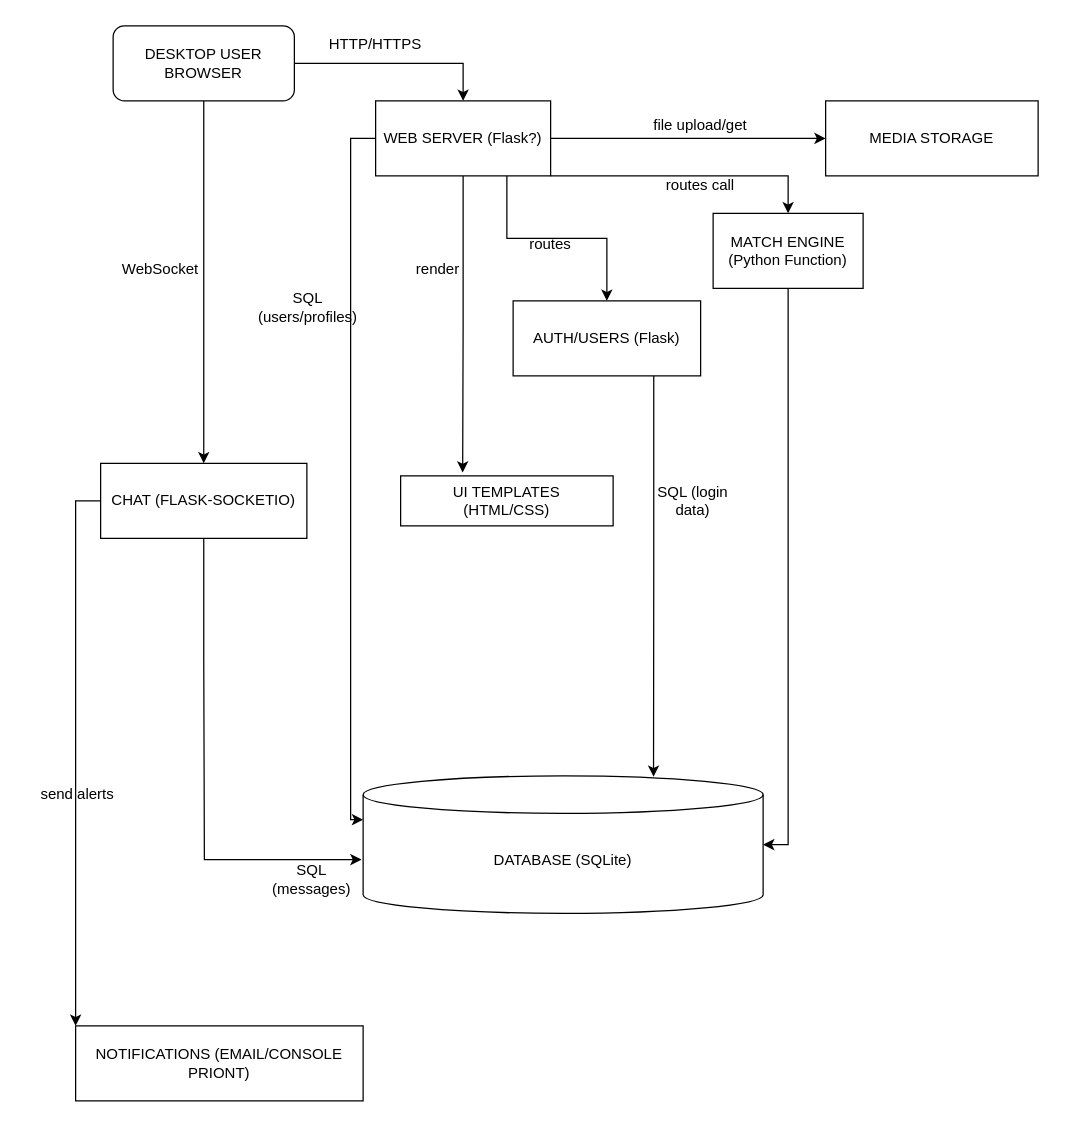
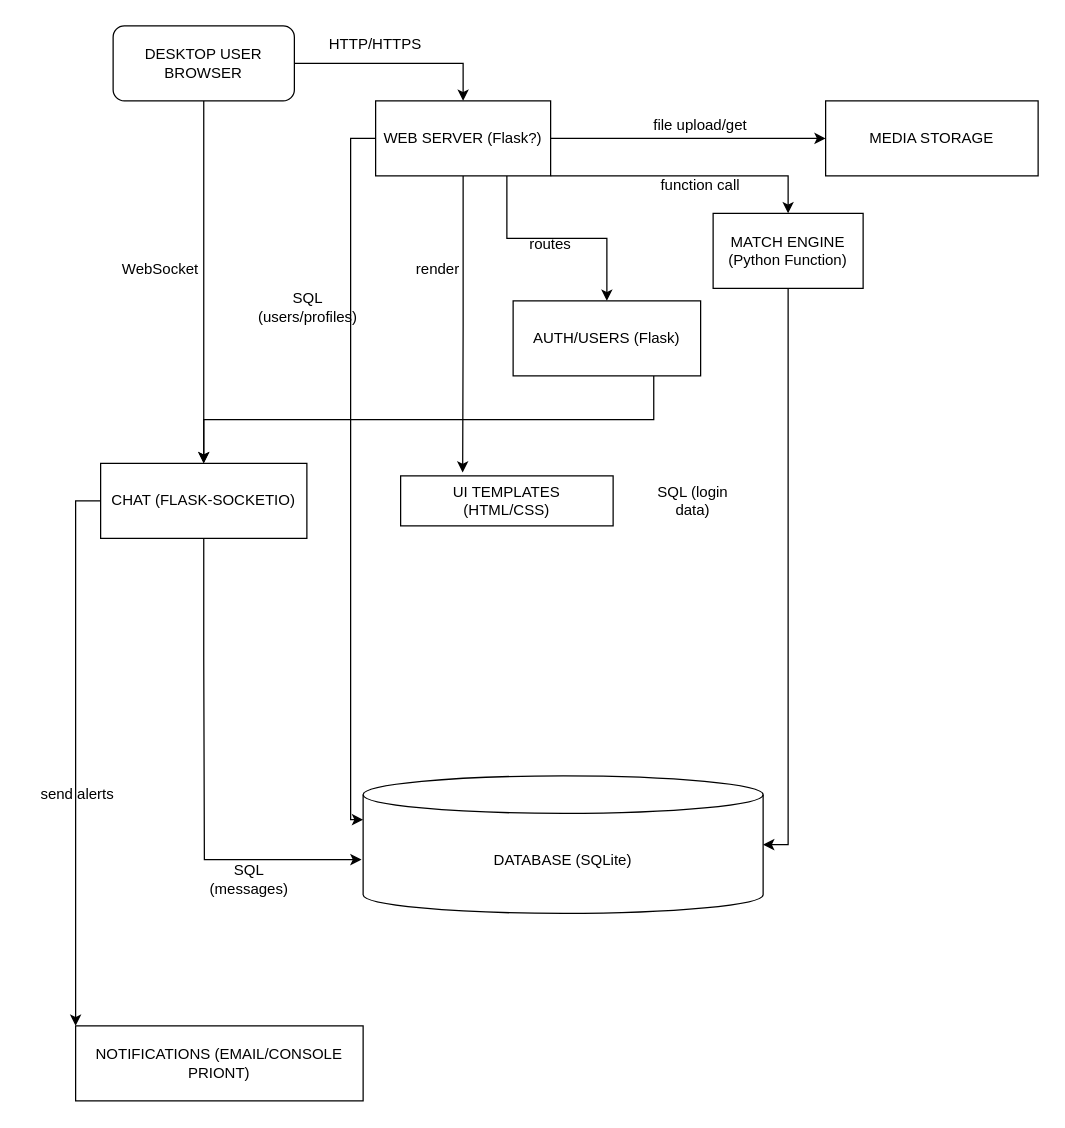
- <mxCell id="19" value="routes call" style="text;html=1;align=center;verticalAlign=middle;whiteSpace=wrap;rounded=0;" vertex="1" parent="1"><mxGeometry x="520" y="133" width="80" height="30" as="geometry" /></mxCell>
+ <mxCell id="19" value="function call" style="text;html=1;align=center;verticalAlign=middle;whiteSpace=wrap;rounded=0;" vertex="1" parent="1"><mxGeometry x="520" y="133" width="80" height="30" as="geometry" /></mxCell>
- <mxCell id="27" style="edgeStyle=orthogonalEdgeStyle;rounded=0;orthogonalLoop=1;jettySize=auto;html=1;exitX=0.75;exitY=1;exitDx=0;exitDy=0;entryX=0.726;entryY=0.006;entryDx=0;entryDy=0;entryPerimeter=0;" edge="1" parent="1" source="20" target="15"><mxGeometry relative="1" as="geometry" /></mxCell>
+ <mxCell id="27" style="edgeStyle=orthogonalEdgeStyle;rounded=0;orthogonalLoop=1;jettySize=auto;html=1;exitX=0.75;exitY=1;exitDx=0;exitDy=0;" edge="1" parent="1" source="20" target="10"><mxGeometry relative="1" as="geometry" /></mxCell>
- <mxCell id="26" value="SQL (messages)" style="text;html=1;align=center;verticalAlign=middle;whiteSpace=wrap;rounded=0;" vertex="1" parent="1"><mxGeometry x="219" y="688" width="60" height="30" as="geometry" /></mxCell>
+ <mxCell id="26" value="SQL (messages)" style="text;html=1;align=center;verticalAlign=middle;whiteSpace=wrap;rounded=0;" vertex="1" parent="1"><mxGeometry x="169" y="688" width="60" height="30" as="geometry" /></mxCell>
